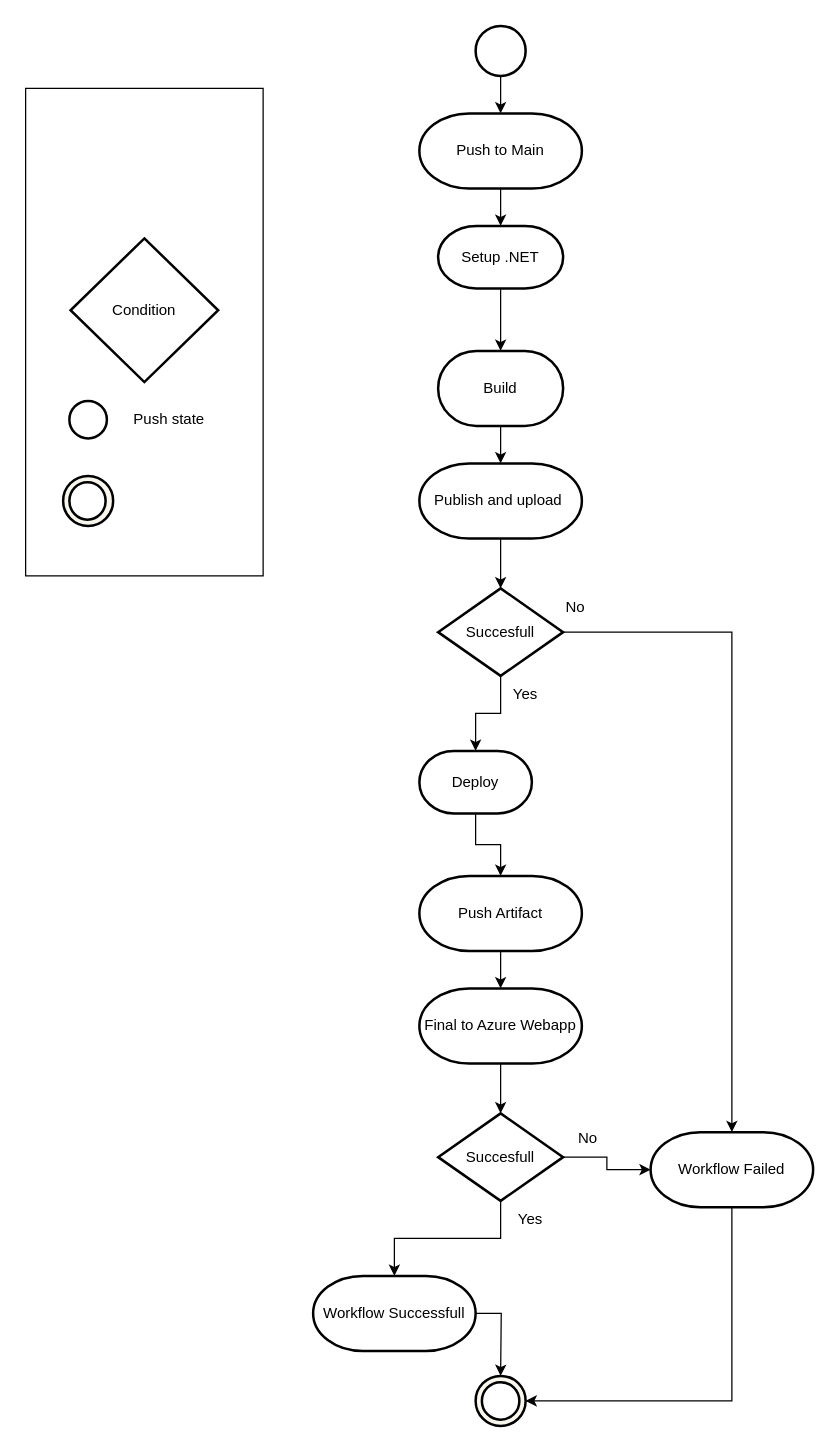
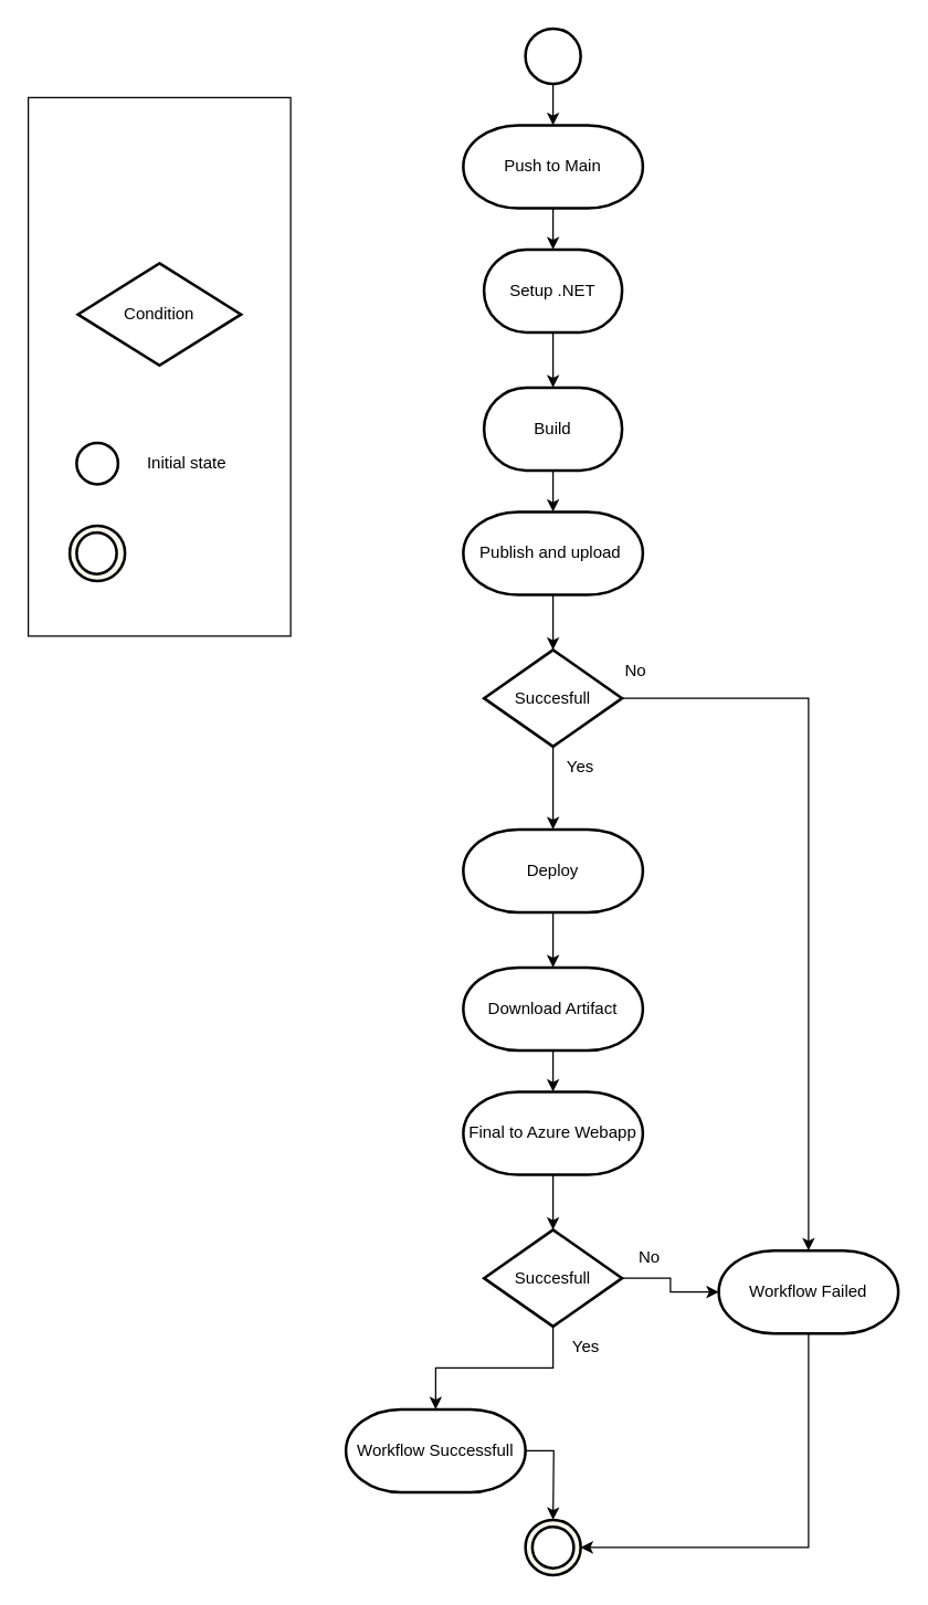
- <mxCell id="7" value="Setup .NET" style="strokeWidth=2;html=1;shape=mxgraph.flowchart.terminator;whiteSpace=wrap;" parent="1" vertex="1"><mxGeometry x="350" y="180" width="100" height="50" as="geometry" /></mxCell>
+ <mxCell id="7" value="Setup .NET" style="strokeWidth=2;html=1;shape=mxgraph.flowchart.terminator;whiteSpace=wrap;" parent="1" vertex="1"><mxGeometry x="350" y="180" width="100" height="60" as="geometry" /></mxCell>
- <mxCell id="35" value="Condition" style="strokeWidth=2;html=1;shape=mxgraph.flowchart.decision;whiteSpace=wrap;" vertex="1" parent="1"><mxGeometry x="55.94" y="190" width="118.12" height="115" as="geometry" /></mxCell>
+ <mxCell id="35" value="Condition" style="strokeWidth=2;html=1;shape=mxgraph.flowchart.decision;whiteSpace=wrap;" vertex="1" parent="1"><mxGeometry x="55.94" y="190" width="118.12" height="74" as="geometry" /></mxCell>
- <mxCell id="37" value="Push state" style="text;html=1;strokeColor=none;fillColor=none;align=center;verticalAlign=middle;whiteSpace=wrap;rounded=0;" vertex="1" parent="1"><mxGeometry x="105" y="320" width="60" height="30" as="geometry" /></mxCell>
+ <mxCell id="37" value="Initial state" style="text;html=1;strokeColor=none;fillColor=none;align=center;verticalAlign=middle;whiteSpace=wrap;rounded=0;" vertex="1" parent="1"><mxGeometry x="105" y="320" width="60" height="30" as="geometry" /></mxCell>
- <mxCell id="18" value="Deploy" style="strokeWidth=2;html=1;shape=mxgraph.flowchart.terminator;whiteSpace=wrap;" parent="1" vertex="1"><mxGeometry x="335" y="600" width="90" height="50" as="geometry" /></mxCell>
+ <mxCell id="18" value="Deploy" style="strokeWidth=2;html=1;shape=mxgraph.flowchart.terminator;whiteSpace=wrap;" parent="1" vertex="1"><mxGeometry x="335" y="600" width="130" height="60" as="geometry" /></mxCell>
- <mxCell id="21" value="Push Artifact" style="strokeWidth=2;html=1;shape=mxgraph.flowchart.terminator;whiteSpace=wrap;" parent="1" vertex="1"><mxGeometry x="335" y="700" width="130" height="60" as="geometry" /></mxCell>
+ <mxCell id="21" value="Download Artifact" style="strokeWidth=2;html=1;shape=mxgraph.flowchart.terminator;whiteSpace=wrap;" parent="1" vertex="1"><mxGeometry x="335" y="700" width="130" height="60" as="geometry" /></mxCell>
